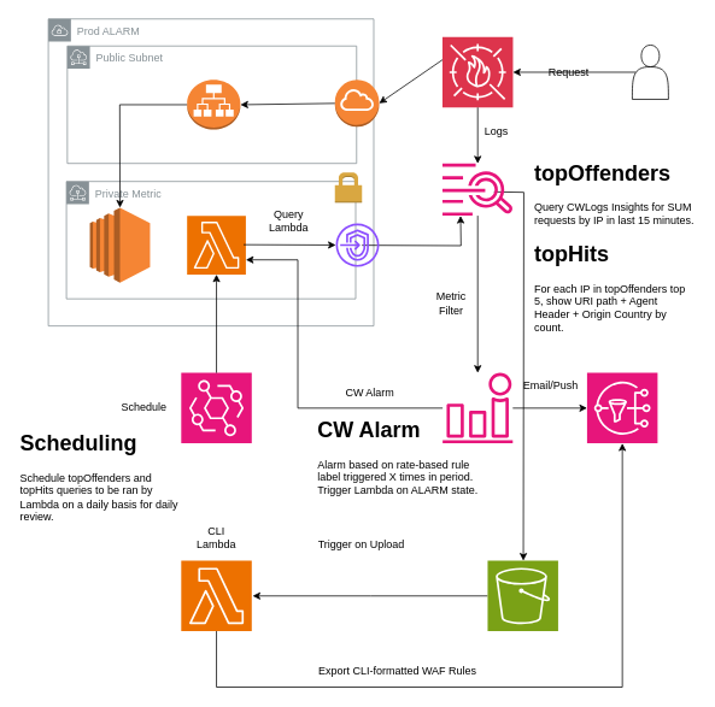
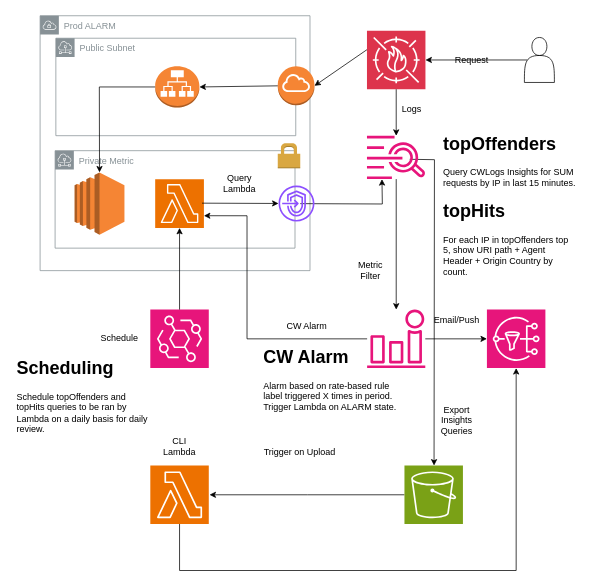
- <mxCell id="38" value="Metric Filter" style="text;html=1;align=center;verticalAlign=middle;whiteSpace=wrap;rounded=0;" vertex="1" parent="1"><mxGeometry x="469" y="320" width="60" height="30" as="geometry" /></mxCell>
+ <mxCell id="38" value="Metric Filter" style="text;html=1;align=center;verticalAlign=middle;whiteSpace=wrap;rounded=0;" vertex="1" parent="1"><mxGeometry x="464" y="345" width="60" height="30" as="geometry" /></mxCell>
+ <mxCell id="42" value="&lt;div&gt;Export Insights Queries&lt;/div&gt;" style="text;html=1;align=center;verticalAlign=middle;whiteSpace=wrap;rounded=0;" vertex="1" parent="1"><mxGeometry x="579" y="545" width="60" height="30" as="geometry" /></mxCell>
- <mxCell id="47" value="Export CLI-formatted WAF Rules" style="text;html=1;align=center;verticalAlign=middle;resizable=0;points=[];autosize=1;strokeColor=none;fillColor=none;" vertex="1" parent="1"><mxGeometry x="339" y="728" width="200" height="30" as="geometry" /></mxCell>
